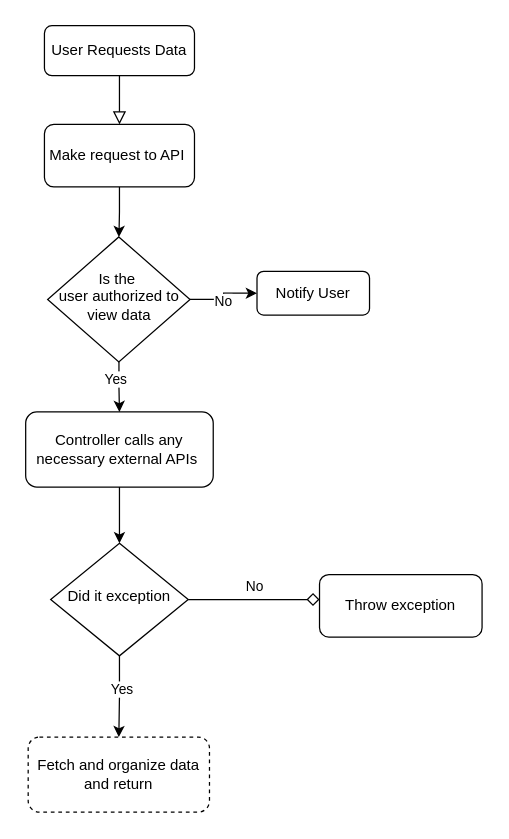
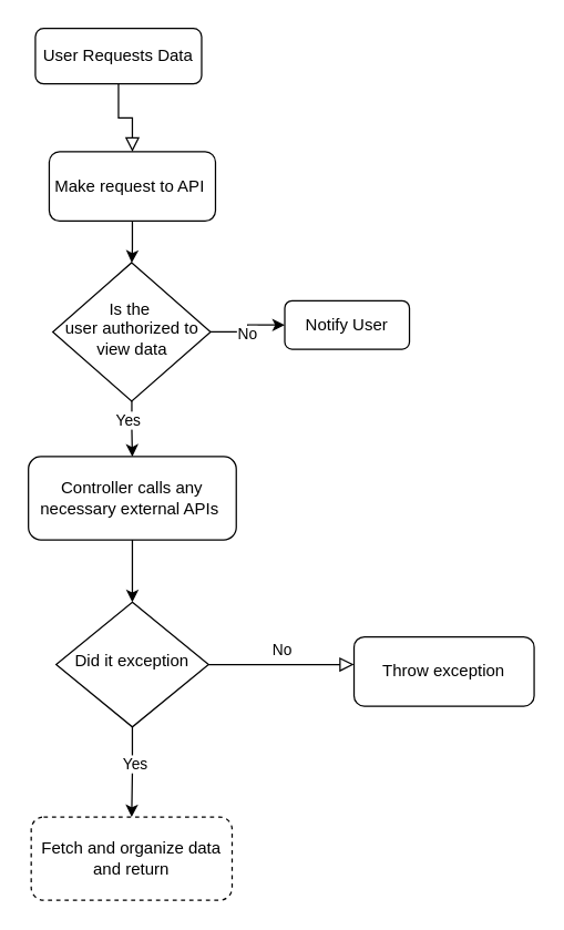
- <mxCell id="3" value="User Requests Data" style="rounded=1;whiteSpace=wrap;html=1;fontSize=12;glass=0;strokeWidth=1;shadow=0;" vertex="1" parent="1"><mxGeometry x="35" y="20" width="120" height="40" as="geometry" /></mxCell>
+ <mxCell id="3" value="User Requests Data" style="rounded=1;whiteSpace=wrap;html=1;fontSize=12;glass=0;strokeWidth=1;shadow=0;" vertex="1" parent="1"><mxGeometry x="25" y="20" width="120" height="40" as="geometry" /></mxCell>
- <mxCell id="5" value="Make request to API&amp;nbsp;" style="rounded=1;whiteSpace=wrap;html=1;fontSize=12;glass=0;strokeWidth=1;shadow=0;" vertex="1" parent="1"><mxGeometry x="35" y="99" width="120" height="50" as="geometry" /></mxCell>
+ <mxCell id="5" value="Make request to API&amp;nbsp;" style="rounded=1;whiteSpace=wrap;html=1;fontSize=12;glass=0;strokeWidth=1;shadow=0;" vertex="1" parent="1"><mxGeometry x="35" y="109" width="120" height="50" as="geometry" /></mxCell>
- <mxCell id="12" value="No" style="edgeStyle=orthogonalEdgeStyle;rounded=0;html=1;jettySize=auto;orthogonalLoop=1;fontSize=11;endArrow=diamond;endFill=0;endSize=8;strokeWidth=1;shadow=0;labelBackgroundColor=none;exitX=1;exitY=0.5;exitDx=0;exitDy=0;" edge="1" parent="1" source="10" target="11"><mxGeometry y="10" relative="1" as="geometry"><mxPoint as="offset" /><mxPoint x="185" y="479" as="sourcePoint" /><mxPoint x="235" y="479" as="targetPoint" /><Array as="points"><mxPoint x="150" y="479" /></Array></mxGeometry></mxCell>
+ <mxCell id="12" value="No" style="edgeStyle=orthogonalEdgeStyle;rounded=0;html=1;jettySize=auto;orthogonalLoop=1;fontSize=11;endArrow=block;endFill=0;endSize=8;strokeWidth=1;shadow=0;labelBackgroundColor=none;exitX=1;exitY=0.5;exitDx=0;exitDy=0;" edge="1" parent="1" source="10" target="11"><mxGeometry y="10" relative="1" as="geometry"><mxPoint as="offset" /><mxPoint x="185" y="479" as="sourcePoint" /><mxPoint x="235" y="479" as="targetPoint" /><Array as="points"><mxPoint x="150" y="479" /></Array></mxGeometry></mxCell>
